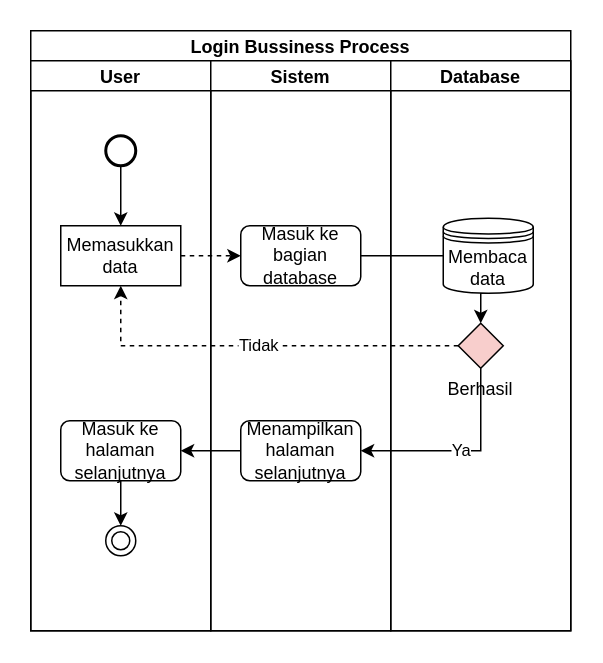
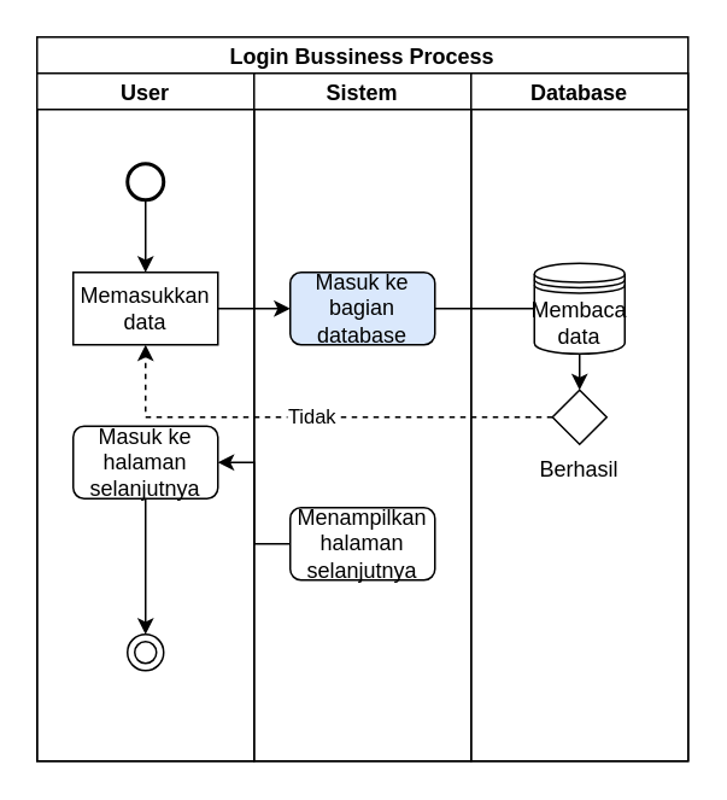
- <mxCell id="17" style="edgeStyle=orthogonalEdgeStyle;rounded=0;orthogonalLoop=1;jettySize=auto;html=1;exitX=1;exitY=0.5;exitDx=0;exitDy=0;entryX=0;entryY=0.5;entryDx=0;entryDy=0;dashed=1;" edge="1" parent="2" source="6" target="11"><mxGeometry relative="1" as="geometry" /></mxCell>
+ <mxCell id="17" style="edgeStyle=orthogonalEdgeStyle;rounded=0;orthogonalLoop=1;jettySize=auto;html=1;exitX=1;exitY=0.5;exitDx=0;exitDy=0;entryX=0;entryY=0.5;entryDx=0;entryDy=0;" edge="1" parent="2" source="6" target="11"><mxGeometry relative="1" as="geometry" /></mxCell>
- <mxCell id="11" value="Masuk ke bagian database" style="rounded=1;whiteSpace=wrap;html=1;" vertex="1" parent="10"><mxGeometry x="20" y="110" width="80" height="40" as="geometry" /></mxCell>
+ <mxCell id="11" value="Masuk ke bagian database" style="rounded=1;whiteSpace=wrap;html=1;fillColor=#dae8fc;" vertex="1" parent="10"><mxGeometry x="20" y="110" width="80" height="40" as="geometry" /></mxCell>
- <mxCell id="15" value="Membaca data" style="shape=datastore;whiteSpace=wrap;html=1;" vertex="1" parent="13"><mxGeometry x="35" y="105" width="60" height="50" as="geometry" /></mxCell>
+ <mxCell id="15" value="Membaca data" style="shape=datastore;whiteSpace=wrap;html=1;" vertex="1" parent="13"><mxGeometry x="35" y="105" width="50" height="50" as="geometry" /></mxCell>
- <mxCell id="16" value="&lt;br&gt;&lt;br&gt;&lt;br&gt;&lt;br&gt;Berhasil" style="rhombus;whiteSpace=wrap;html=1;fillColor=#f8cecc;" vertex="1" parent="13"><mxGeometry x="45" y="175" width="30" height="30" as="geometry" /></mxCell>
+ <mxCell id="16" value="&lt;br&gt;&lt;br&gt;&lt;br&gt;&lt;br&gt;Berhasil" style="rhombus;whiteSpace=wrap;html=1;" vertex="1" parent="13"><mxGeometry x="45" y="175" width="30" height="30" as="geometry" /></mxCell>
- <mxCell id="8" value="Masuk ke halaman selanjutnya" style="rounded=1;whiteSpace=wrap;html=1;" vertex="1" parent="3"><mxGeometry x="20" y="240" width="80" height="40" as="geometry" /></mxCell>
+ <mxCell id="8" value="Masuk ke halaman selanjutnya" style="rounded=1;whiteSpace=wrap;html=1;" vertex="1" parent="3"><mxGeometry x="20" y="195" width="80" height="40" as="geometry" /></mxCell>
- <mxCell id="19" value="Ya" style="edgeStyle=orthogonalEdgeStyle;rounded=0;orthogonalLoop=1;jettySize=auto;html=1;exitX=0.5;exitY=1;exitDx=0;exitDy=0;entryX=1;entryY=0.5;entryDx=0;entryDy=0;" edge="1" parent="2" source="16" target="12"><mxGeometry relative="1" as="geometry" /></mxCell>
